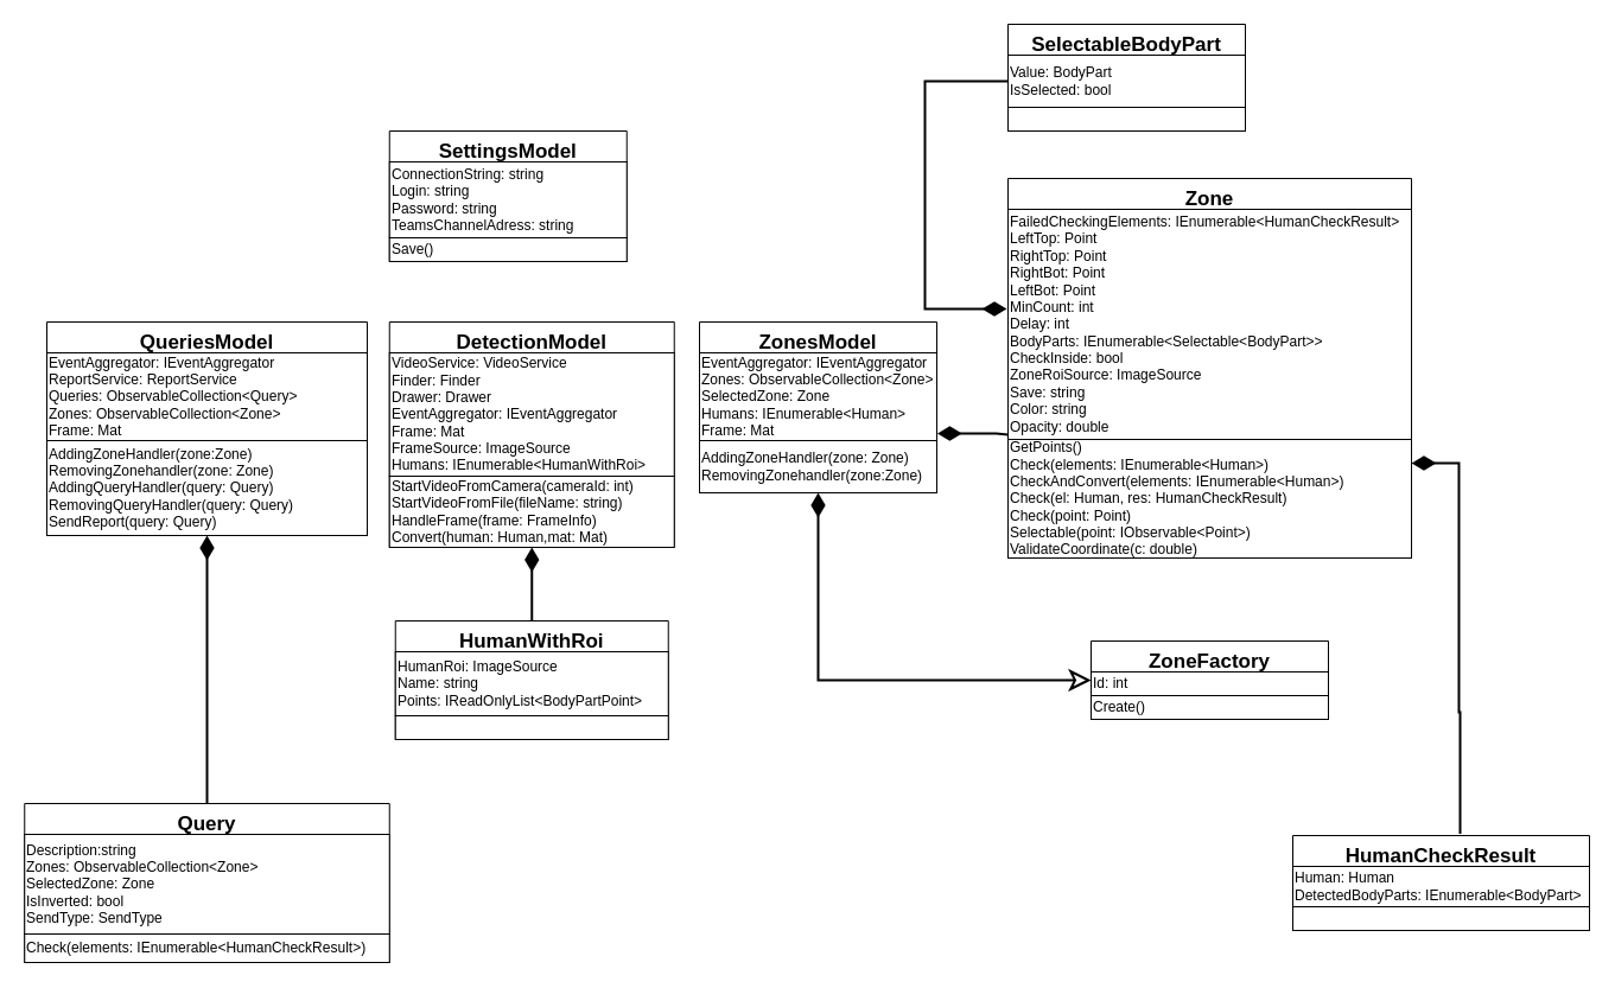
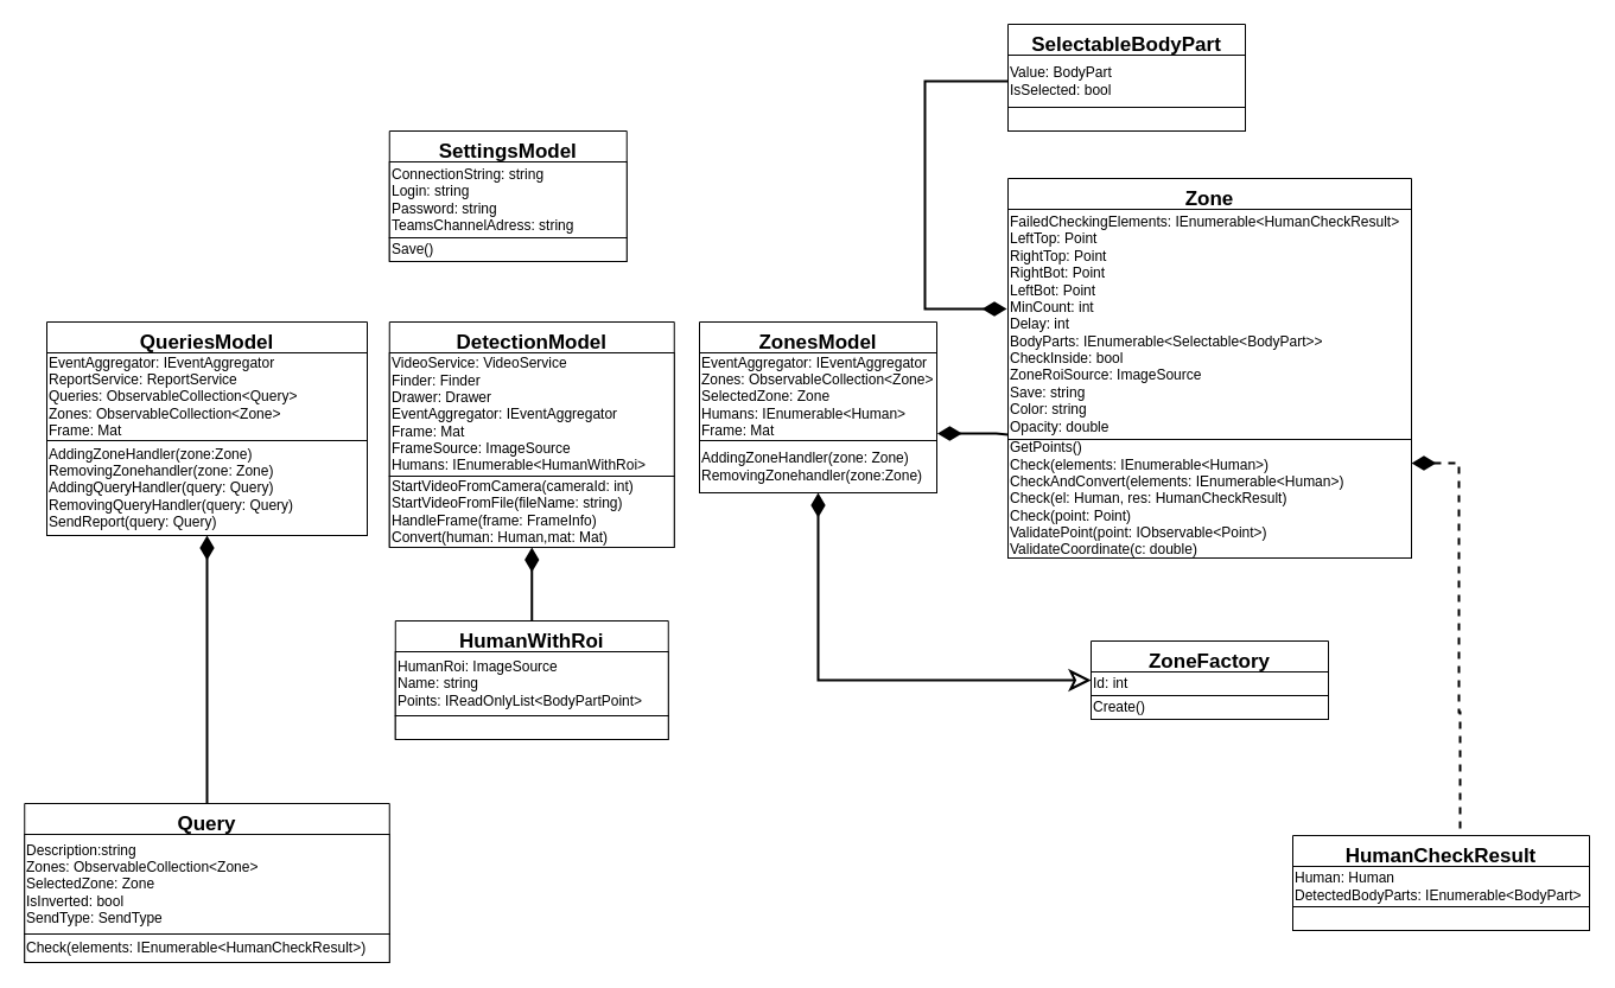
- <mxCell id="20" value="GetPoints()&lt;br&gt;Check(elements: IEnumerable&amp;lt;Human&amp;gt;)&lt;br&gt;CheckAndConvert(elements: IEnumerable&amp;lt;Human&amp;gt;)&lt;br&gt;Check(el: Human, res: HumanCheckResult)&lt;br&gt;Check(point: Point)&lt;br&gt;Selectable(point: IObservable&amp;lt;Point&amp;gt;)&lt;br&gt;ValidateCoordinate(c: double)" style="rounded=0;whiteSpace=wrap;html=1;fontFamily=Helvetica;fontSize=12;fontColor=default;startSize=26;strokeColor=default;fillColor=default;align=left;" parent="18" vertex="1"><mxGeometry y="220" width="340" height="100" as="geometry" /></mxCell>
+ <mxCell id="20" value="GetPoints()&lt;br&gt;Check(elements: IEnumerable&amp;lt;Human&amp;gt;)&lt;br&gt;CheckAndConvert(elements: IEnumerable&amp;lt;Human&amp;gt;)&lt;br&gt;Check(el: Human, res: HumanCheckResult)&lt;br&gt;Check(point: Point)&lt;br&gt;ValidatePoint(point: IObservable&amp;lt;Point&amp;gt;)&lt;br&gt;ValidateCoordinate(c: double)" style="rounded=0;whiteSpace=wrap;html=1;fontFamily=Helvetica;fontSize=12;fontColor=default;startSize=26;strokeColor=default;fillColor=default;align=left;" parent="18" vertex="1"><mxGeometry y="220" width="340" height="100" as="geometry" /></mxCell>
- <mxCell id="3" value=" " style="edgeStyle=orthogonalEdgeStyle;rounded=0;orthogonalLoop=1;jettySize=auto;html=1;exitX=1;exitY=0.75;exitDx=0;exitDy=0;fontSize=17;endArrow=none;endFill=0;startSize=15;endSize=14;strokeWidth=2;entryX=0.564;entryY=-0.019;entryDx=0;entryDy=0;entryPerimeter=0;startArrow=diamondThin;startFill=1;" parent="1" source="18" target="29" edge="1"><mxGeometry relative="1" as="geometry"><mxPoint x="1229" y="620" as="targetPoint" /><Array as="points"><mxPoint x="1229" y="390" /><mxPoint x="1229" y="600" /><mxPoint x="1230" y="600" /></Array></mxGeometry></mxCell>
+ <mxCell id="3" value=" " style="edgeStyle=orthogonalEdgeStyle;rounded=0;orthogonalLoop=1;jettySize=auto;html=1;exitX=1;exitY=0.75;exitDx=0;exitDy=0;fontSize=17;endArrow=none;endFill=0;startSize=15;endSize=14;strokeWidth=2;entryX=0.564;entryY=-0.019;entryDx=0;entryDy=0;entryPerimeter=0;startArrow=diamondThin;startFill=1;dashed=1;" parent="1" source="18" target="29" edge="1"><mxGeometry relative="1" as="geometry"><mxPoint x="1229" y="620" as="targetPoint" /><Array as="points"><mxPoint x="1229" y="390" /><mxPoint x="1229" y="600" /><mxPoint x="1230" y="600" /></Array></mxGeometry></mxCell>
